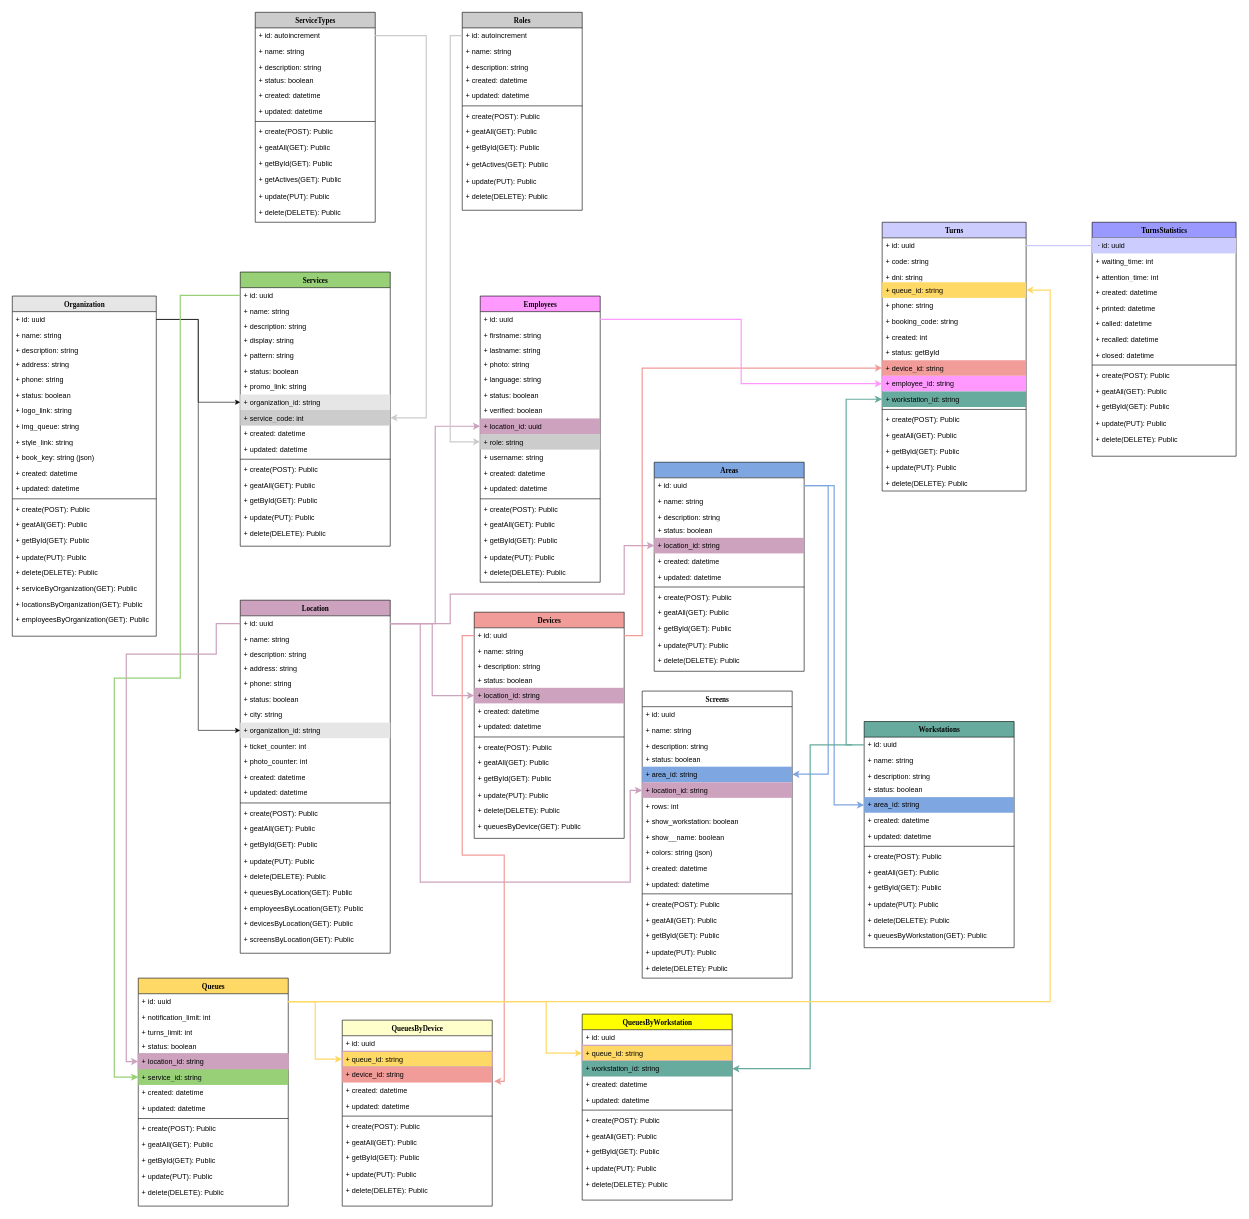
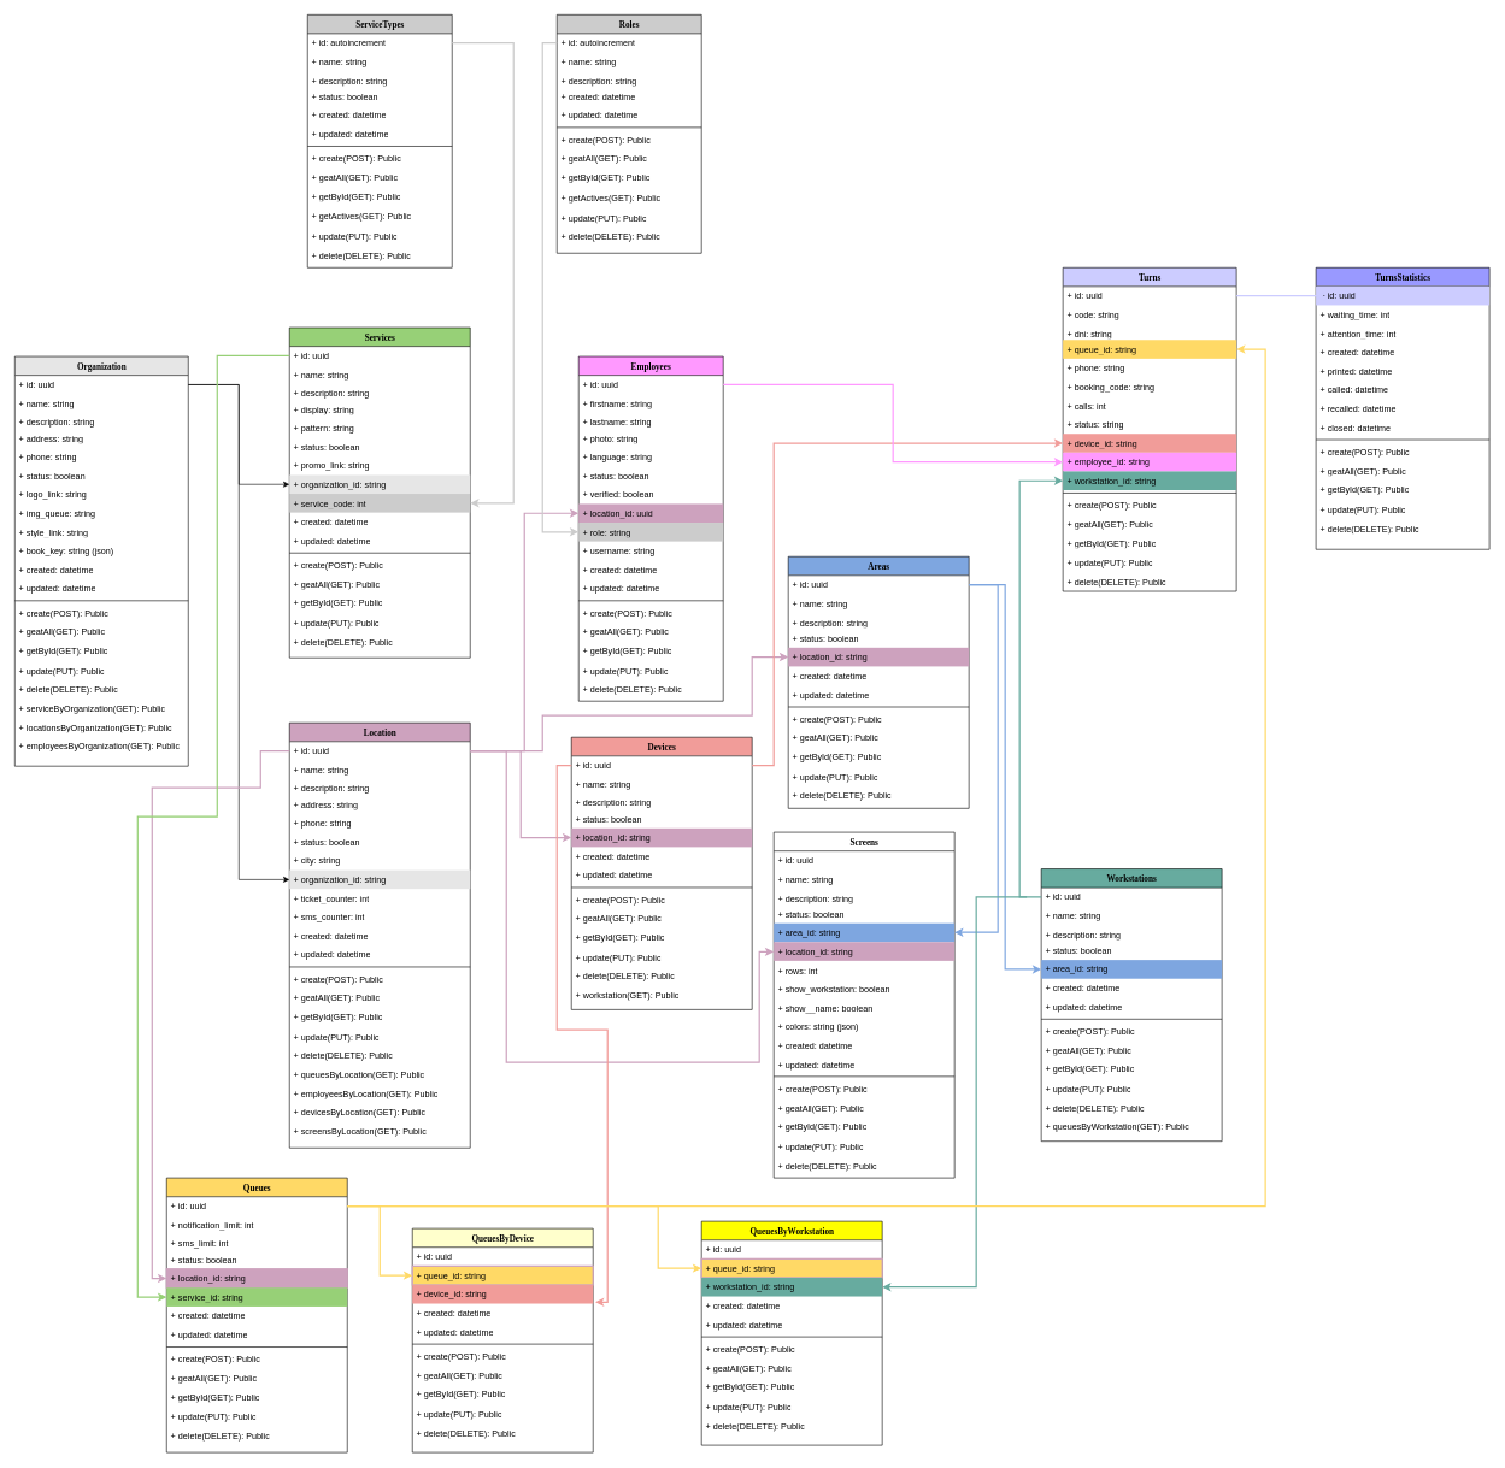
- <mxCell id="235" value="+ created: int" style="text;html=1;strokeColor=none;fillColor=none;align=left;verticalAlign=top;spacingLeft=4;spacingRight=4;whiteSpace=wrap;overflow=hidden;rotatable=0;points=[[0,0.5],[1,0.5]];portConstraint=eastwest;" vertex="1" parent="228"><mxGeometry y="178" width="240" height="26" as="geometry" /></mxCell>
+ <mxCell id="235" value="+ calls: int" style="text;html=1;strokeColor=none;fillColor=none;align=left;verticalAlign=top;spacingLeft=4;spacingRight=4;whiteSpace=wrap;overflow=hidden;rotatable=0;points=[[0,0.5],[1,0.5]];portConstraint=eastwest;" vertex="1" parent="228"><mxGeometry y="178" width="240" height="26" as="geometry" /></mxCell>
- <mxCell id="236" value="+ status: getById" style="text;html=1;strokeColor=none;fillColor=none;align=left;verticalAlign=top;spacingLeft=4;spacingRight=4;whiteSpace=wrap;overflow=hidden;rotatable=0;points=[[0,0.5],[1,0.5]];portConstraint=eastwest;" vertex="1" parent="228"><mxGeometry y="204" width="240" height="26" as="geometry" /></mxCell>
+ <mxCell id="236" value="+ status: string" style="text;html=1;strokeColor=none;fillColor=none;align=left;verticalAlign=top;spacingLeft=4;spacingRight=4;whiteSpace=wrap;overflow=hidden;rotatable=0;points=[[0,0.5],[1,0.5]];portConstraint=eastwest;" vertex="1" parent="228"><mxGeometry y="204" width="240" height="26" as="geometry" /></mxCell>
- <mxCell id="34" value="+ photo_counter&lt;span style=&quot;background-color: initial;&quot;&gt;: int&lt;/span&gt;" style="text;html=1;strokeColor=none;fillColor=none;align=left;verticalAlign=top;spacingLeft=4;spacingRight=4;whiteSpace=wrap;overflow=hidden;rotatable=0;points=[[0,0.5],[1,0.5]];portConstraint=eastwest;" vertex="1" parent="24"><mxGeometry y="256" width="250" height="26" as="geometry" /></mxCell>
+ <mxCell id="34" value="+ sms_counter&lt;span style=&quot;background-color: initial;&quot;&gt;: int&lt;/span&gt;" style="text;html=1;strokeColor=none;fillColor=none;align=left;verticalAlign=top;spacingLeft=4;spacingRight=4;whiteSpace=wrap;overflow=hidden;rotatable=0;points=[[0,0.5],[1,0.5]];portConstraint=eastwest;" vertex="1" parent="24"><mxGeometry y="256" width="250" height="26" as="geometry" /></mxCell>
- <mxCell id="112" value="+ queuesByDevice(GET): Public" style="text;html=1;strokeColor=none;fillColor=none;align=left;verticalAlign=top;spacingLeft=4;spacingRight=4;whiteSpace=wrap;overflow=hidden;rotatable=0;points=[[0,0.5],[1,0.5]];portConstraint=eastwest;" vertex="1" parent="98"><mxGeometry y="344" width="250" height="26" as="geometry" /></mxCell>
+ <mxCell id="112" value="+ workstation(GET): Public" style="text;html=1;strokeColor=none;fillColor=none;align=left;verticalAlign=top;spacingLeft=4;spacingRight=4;whiteSpace=wrap;overflow=hidden;rotatable=0;points=[[0,0.5],[1,0.5]];portConstraint=eastwest;" vertex="1" parent="98"><mxGeometry y="344" width="250" height="26" as="geometry" /></mxCell>
- <mxCell id="157" value="+ turns_limit: int" style="text;html=1;strokeColor=none;fillColor=none;align=left;verticalAlign=top;spacingLeft=4;spacingRight=4;whiteSpace=wrap;overflow=hidden;rotatable=0;points=[[0,0.5],[1,0.5]];portConstraint=eastwest;" vertex="1" parent="154"><mxGeometry y="78" width="250" height="22" as="geometry" /></mxCell>
+ <mxCell id="157" value="+ sms_limit: int" style="text;html=1;strokeColor=none;fillColor=none;align=left;verticalAlign=top;spacingLeft=4;spacingRight=4;whiteSpace=wrap;overflow=hidden;rotatable=0;points=[[0,0.5],[1,0.5]];portConstraint=eastwest;" vertex="1" parent="154"><mxGeometry y="78" width="250" height="22" as="geometry" /></mxCell>
